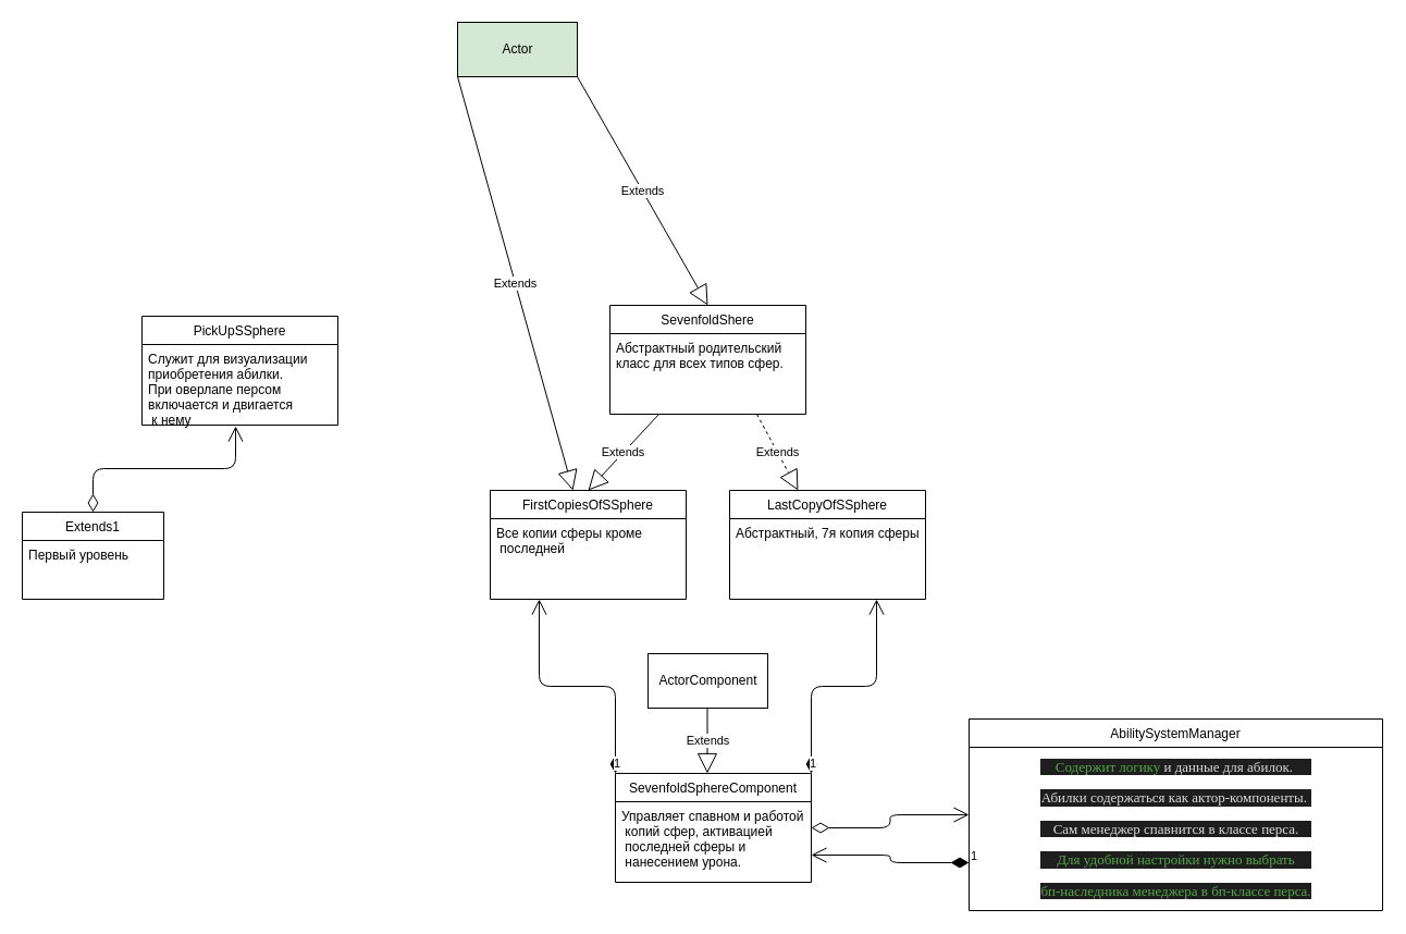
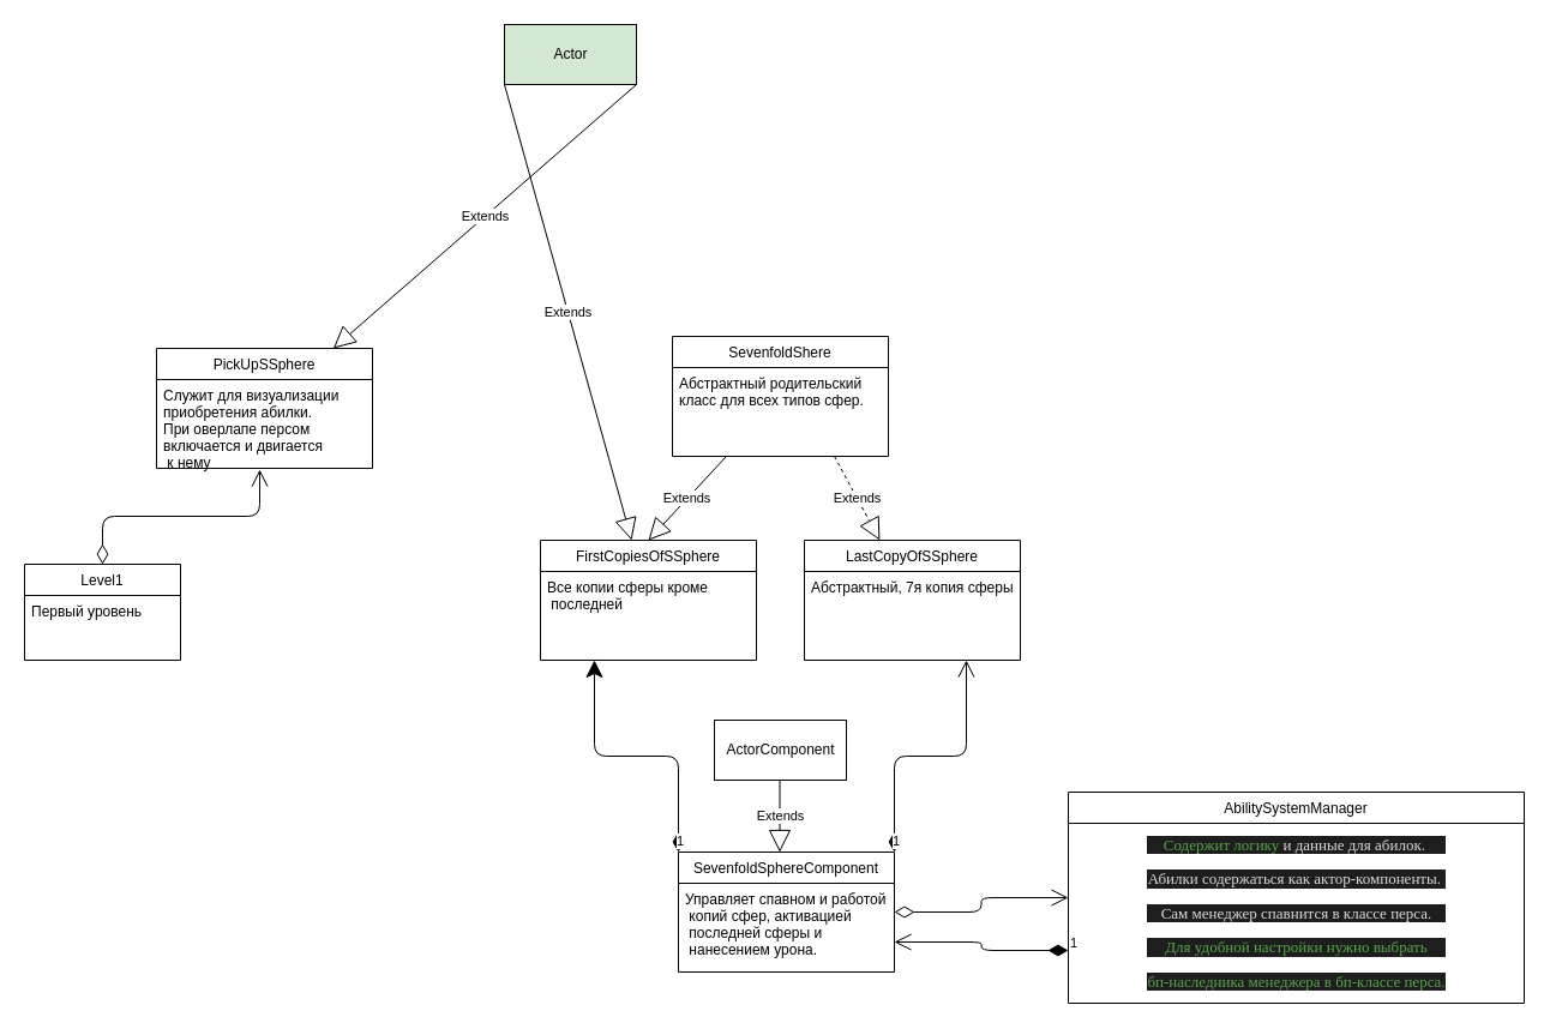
- <mxCell id="17" value="Extends" style="endArrow=block;endSize=16;endFill=0;html=1;exitX=1;exitY=1;exitDx=0;exitDy=0;entryX=0.5;entryY=0;entryDx=0;entryDy=0;startFill=1;anchorPointDirection=1;fixDash=0;metaEdit=0;" parent="1" source="2" target="20" edge="1"><mxGeometry width="160" relative="1" as="geometry"><mxPoint x="550" y="90" as="sourcePoint" /><mxPoint x="350" y="310" as="targetPoint" /></mxGeometry></mxCell>
+ <mxCell id="17" value="Extends" style="endArrow=block;endSize=16;endFill=0;html=1;exitX=1;exitY=1;exitDx=0;exitDy=0;startFill=1;anchorPointDirection=1;fixDash=0;metaEdit=0;" parent="1" source="2" target="13" edge="1"><mxGeometry width="160" relative="1" as="geometry"><mxPoint x="550" y="90" as="sourcePoint" /><mxPoint x="350" y="310" as="targetPoint" /></mxGeometry></mxCell>
- <mxCell id="14" value="Extends1" style="swimlane;fontStyle=0;childLayout=stackLayout;horizontal=1;startSize=26;fillColor=none;horizontalStack=0;resizeParent=1;resizeParentMax=0;resizeLast=0;collapsible=1;marginBottom=0;" parent="1" vertex="1"><mxGeometry x="20" y="470" width="130" height="80" as="geometry" /></mxCell>
+ <mxCell id="14" value="Level1" style="swimlane;fontStyle=0;childLayout=stackLayout;horizontal=1;startSize=26;fillColor=none;horizontalStack=0;resizeParent=1;resizeParentMax=0;resizeLast=0;collapsible=1;marginBottom=0;" parent="1" vertex="1"><mxGeometry x="20" y="470" width="130" height="80" as="geometry" /></mxCell>
- <mxCell id="25" value="1" style="endArrow=open;html=1;endSize=12;startArrow=diamondThin;startSize=14;startFill=1;edgeStyle=orthogonalEdgeStyle;align=left;verticalAlign=bottom;entryX=0.25;entryY=1;entryDx=0;entryDy=0;exitX=0;exitY=0;exitDx=0;exitDy=0;" edge="1" parent="1" source="19" target="21"><mxGeometry x="-1" y="3" relative="1" as="geometry"><mxPoint x="450" y="736" as="sourcePoint" /><mxPoint x="510" y="576" as="targetPoint" /></mxGeometry></mxCell>
+ <mxCell id="25" value="1" style="endArrow=classic;html=1;endSize=12;startArrow=diamondThin;startSize=14;startFill=1;edgeStyle=orthogonalEdgeStyle;align=left;verticalAlign=bottom;entryX=0.25;entryY=1;entryDx=0;entryDy=0;exitX=0;exitY=0;exitDx=0;exitDy=0;" edge="1" parent="1" source="19" target="21"><mxGeometry x="-1" y="3" relative="1" as="geometry"><mxPoint x="450" y="736" as="sourcePoint" /><mxPoint x="510" y="576" as="targetPoint" /></mxGeometry></mxCell>
